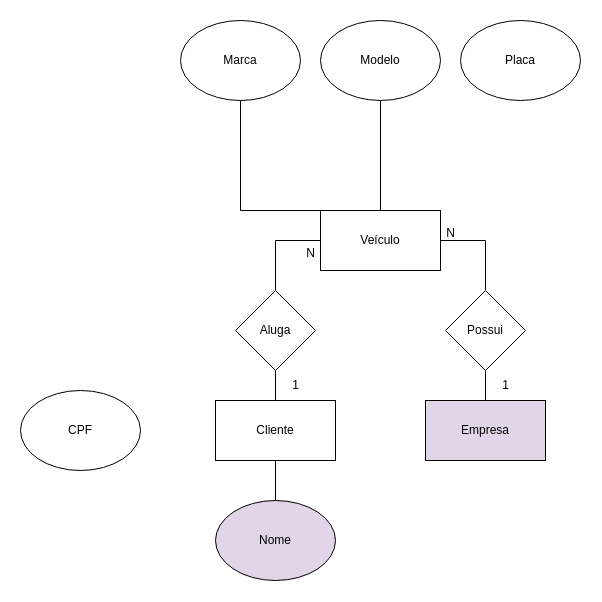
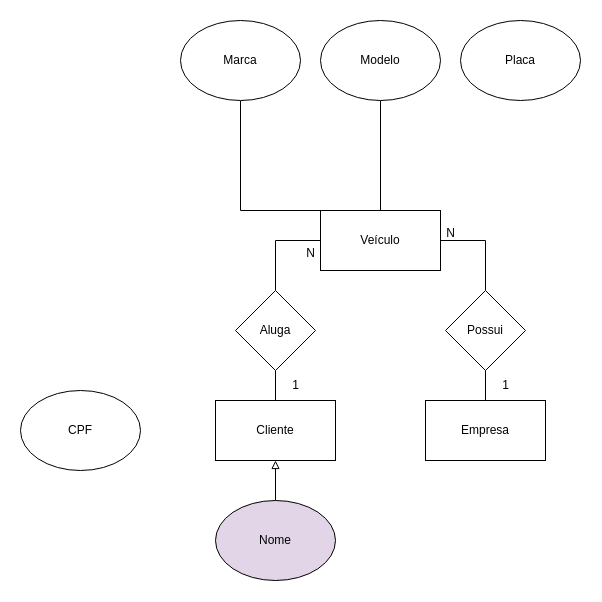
- <mxCell id="2" value="Empresa" style="rounded=0;whiteSpace=wrap;html=1;fillColor=#e1d5e7;" vertex="1" parent="1"><mxGeometry x="425" y="400" width="120" height="60" as="geometry" /></mxCell>
+ <mxCell id="2" value="Empresa" style="rounded=0;whiteSpace=wrap;html=1;" vertex="1" parent="1"><mxGeometry x="425" y="400" width="120" height="60" as="geometry" /></mxCell>
- <mxCell id="13" style="edgeStyle=orthogonalEdgeStyle;rounded=0;orthogonalLoop=1;jettySize=auto;html=1;entryX=0.5;entryY=1;entryDx=0;entryDy=0;endArrow=none;endFill=0;" edge="1" parent="1" source="14" target="11"><mxGeometry relative="1" as="geometry" /></mxCell>
+ <mxCell id="13" style="edgeStyle=orthogonalEdgeStyle;rounded=0;orthogonalLoop=1;jettySize=auto;html=1;entryX=0.5;entryY=1;entryDx=0;entryDy=0;endArrow=block;endFill=0;" edge="1" parent="1" source="14" target="11"><mxGeometry relative="1" as="geometry" /></mxCell>
